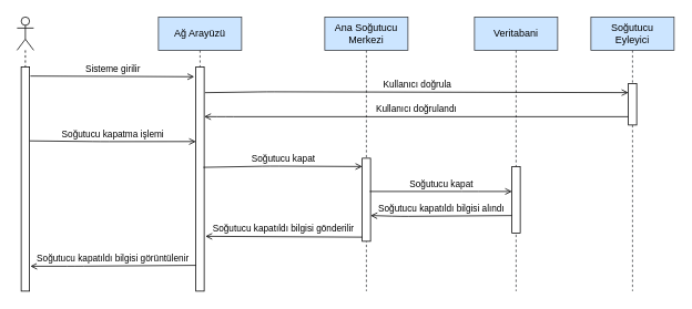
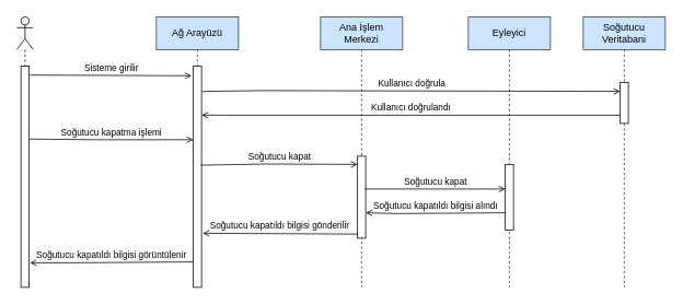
- <mxCell id="7" value="Ana Soğutucu Merkezi" style="shape=umlLifeline;perimeter=lifelinePerimeter;whiteSpace=wrap;html=1;container=1;collapsible=0;recursiveResize=0;outlineConnect=0;fillColor=#cce5ff;strokeColor=#36393d;" parent="1" vertex="1"><mxGeometry x="390" y="20" width="100" height="330" as="geometry" /></mxCell>
+ <mxCell id="7" value="Ana İşlem Merkezi" style="shape=umlLifeline;perimeter=lifelinePerimeter;whiteSpace=wrap;html=1;container=1;collapsible=0;recursiveResize=0;outlineConnect=0;fillColor=#cce5ff;strokeColor=#36393d;" parent="1" vertex="1"><mxGeometry x="390" y="20" width="100" height="330" as="geometry" /></mxCell>
- <mxCell id="9" value="Veritabani" style="shape=umlLifeline;perimeter=lifelinePerimeter;whiteSpace=wrap;html=1;container=1;collapsible=0;recursiveResize=0;outlineConnect=0;fillColor=#cce5ff;strokeColor=#36393d;" parent="1" vertex="1"><mxGeometry x="570" y="20" width="100" height="330" as="geometry" /></mxCell>
+ <mxCell id="9" value="Eyleyici" style="shape=umlLifeline;perimeter=lifelinePerimeter;whiteSpace=wrap;html=1;container=1;collapsible=0;recursiveResize=0;outlineConnect=0;fillColor=#cce5ff;strokeColor=#36393d;" parent="1" vertex="1"><mxGeometry x="570" y="20" width="100" height="330" as="geometry" /></mxCell>
- <mxCell id="19" value="Soğutucu&lt;br&gt;Eyleyici" style="shape=umlLifeline;perimeter=lifelinePerimeter;whiteSpace=wrap;html=1;container=1;collapsible=0;recursiveResize=0;outlineConnect=0;fillColor=#cce5ff;strokeColor=#36393d;" vertex="1" parent="1"><mxGeometry x="710" y="20" width="100" height="330" as="geometry" /></mxCell>
+ <mxCell id="19" value="Soğutucu&lt;br&gt;Veritabani" style="shape=umlLifeline;perimeter=lifelinePerimeter;whiteSpace=wrap;html=1;container=1;collapsible=0;recursiveResize=0;outlineConnect=0;fillColor=#cce5ff;strokeColor=#36393d;" vertex="1" parent="1"><mxGeometry x="710" y="20" width="100" height="330" as="geometry" /></mxCell>
